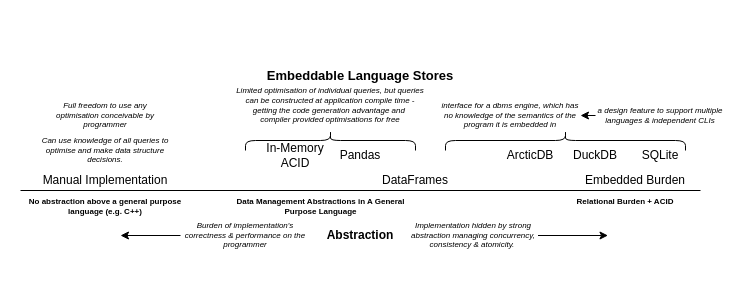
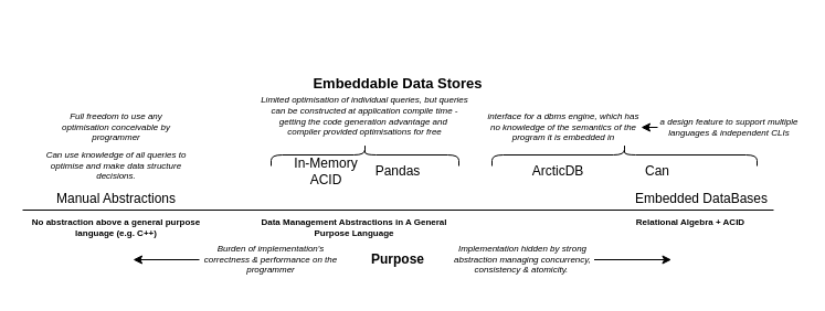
- <mxCell id="25" value="Embeddable Language Stores" style="text;html=1;strokeColor=none;fillColor=none;align=center;verticalAlign=middle;whiteSpace=wrap;rounded=0;fontSize=13;fontStyle=1" vertex="1" parent="1"><mxGeometry x="20" y="60" width="680" height="30" as="geometry" /></mxCell>
+ <mxCell id="25" value="Embeddable Data Stores" style="text;html=1;strokeColor=none;fillColor=none;align=center;verticalAlign=middle;whiteSpace=wrap;rounded=0;fontSize=13;fontStyle=1" vertex="1" parent="1"><mxGeometry x="20" y="60" width="680" height="30" as="geometry" /></mxCell>
- <mxCell id="27" value="ArcticDB" style="text;html=1;strokeColor=none;fillColor=none;align=center;verticalAlign=middle;whiteSpace=wrap;rounded=0;" vertex="1" parent="1"><mxGeometry x="505" y="145" width="50" height="20" as="geometry" /></mxCell>
+ <mxCell id="27" value="ArcticDB" style="text;html=1;strokeColor=none;fillColor=none;align=center;verticalAlign=middle;whiteSpace=wrap;rounded=0;" vertex="1" parent="1"><mxGeometry x="480" y="145" width="50" height="20" as="geometry" /></mxCell>
- <mxCell id="15" value="DuckDB" style="text;html=1;strokeColor=none;fillColor=none;align=center;verticalAlign=middle;whiteSpace=wrap;rounded=0;" parent="1" vertex="1"><mxGeometry x="570" y="145" width="50" height="20" as="geometry" /></mxCell>
+ <mxCell id="15" value="Can" style="text;html=1;strokeColor=none;fillColor=none;align=center;verticalAlign=middle;whiteSpace=wrap;rounded=0;" parent="1" vertex="1"><mxGeometry x="570" y="145" width="50" height="20" as="geometry" /></mxCell>
- <mxCell id="16" value="SQLite" style="text;html=1;strokeColor=none;fillColor=none;align=center;verticalAlign=middle;whiteSpace=wrap;rounded=0;" parent="1" vertex="1"><mxGeometry x="635" y="145" width="50" height="20" as="geometry" /></mxCell>
- <mxCell id="7" value="Manual Implementation" style="text;html=1;strokeColor=none;fillColor=none;align=center;verticalAlign=middle;whiteSpace=wrap;rounded=0;" parent="1" vertex="1"><mxGeometry x="35" y="170" width="140" height="20" as="geometry" /></mxCell>
+ <mxCell id="7" value="Manual Abstractions" style="text;html=1;strokeColor=none;fillColor=none;align=center;verticalAlign=middle;whiteSpace=wrap;rounded=0;" parent="1" vertex="1"><mxGeometry x="35" y="170" width="140" height="20" as="geometry" /></mxCell>
- <mxCell id="8" value="DataFrames" style="text;html=1;strokeColor=none;fillColor=none;align=center;verticalAlign=middle;whiteSpace=wrap;rounded=0;" parent="1" vertex="1"><mxGeometry x="380" y="170" width="70" height="20" as="geometry" /></mxCell>
- <mxCell id="10" value="Embedded Burden" style="text;html=1;strokeColor=none;fillColor=none;align=center;verticalAlign=middle;whiteSpace=wrap;rounded=0;" parent="1" vertex="1"><mxGeometry x="570" y="170" width="130" height="20" as="geometry" /></mxCell>
+ <mxCell id="10" value="Embedded DataBases" style="text;html=1;strokeColor=none;fillColor=none;align=center;verticalAlign=middle;whiteSpace=wrap;rounded=0;" parent="1" vertex="1"><mxGeometry x="570" y="170" width="130" height="20" as="geometry" /></mxCell>
- <mxCell id="4" value="Relational Burden + ACID" style="text;html=1;strokeColor=none;fillColor=none;align=center;verticalAlign=top;whiteSpace=wrap;rounded=0;fontSize=8;fontStyle=1" parent="1" vertex="1"><mxGeometry x="550" y="190" width="150" height="30" as="geometry" /></mxCell>
+ <mxCell id="4" value="Relational Algebra + ACID" style="text;html=1;strokeColor=none;fillColor=none;align=center;verticalAlign=top;whiteSpace=wrap;rounded=0;fontSize=8;fontStyle=1" parent="1" vertex="1"><mxGeometry x="550" y="190" width="150" height="30" as="geometry" /></mxCell>
- <mxCell id="2" value="Abstraction" style="text;html=1;strokeColor=none;fillColor=none;align=center;verticalAlign=middle;whiteSpace=wrap;rounded=0;fontStyle=1" parent="1" vertex="1"><mxGeometry x="20" y="220" width="680" height="30" as="geometry" /></mxCell>
+ <mxCell id="2" value="Purpose" style="text;html=1;strokeColor=none;fillColor=none;align=center;verticalAlign=middle;whiteSpace=wrap;rounded=0;fontStyle=1" parent="1" vertex="1"><mxGeometry x="20" y="220" width="680" height="30" as="geometry" /></mxCell>
